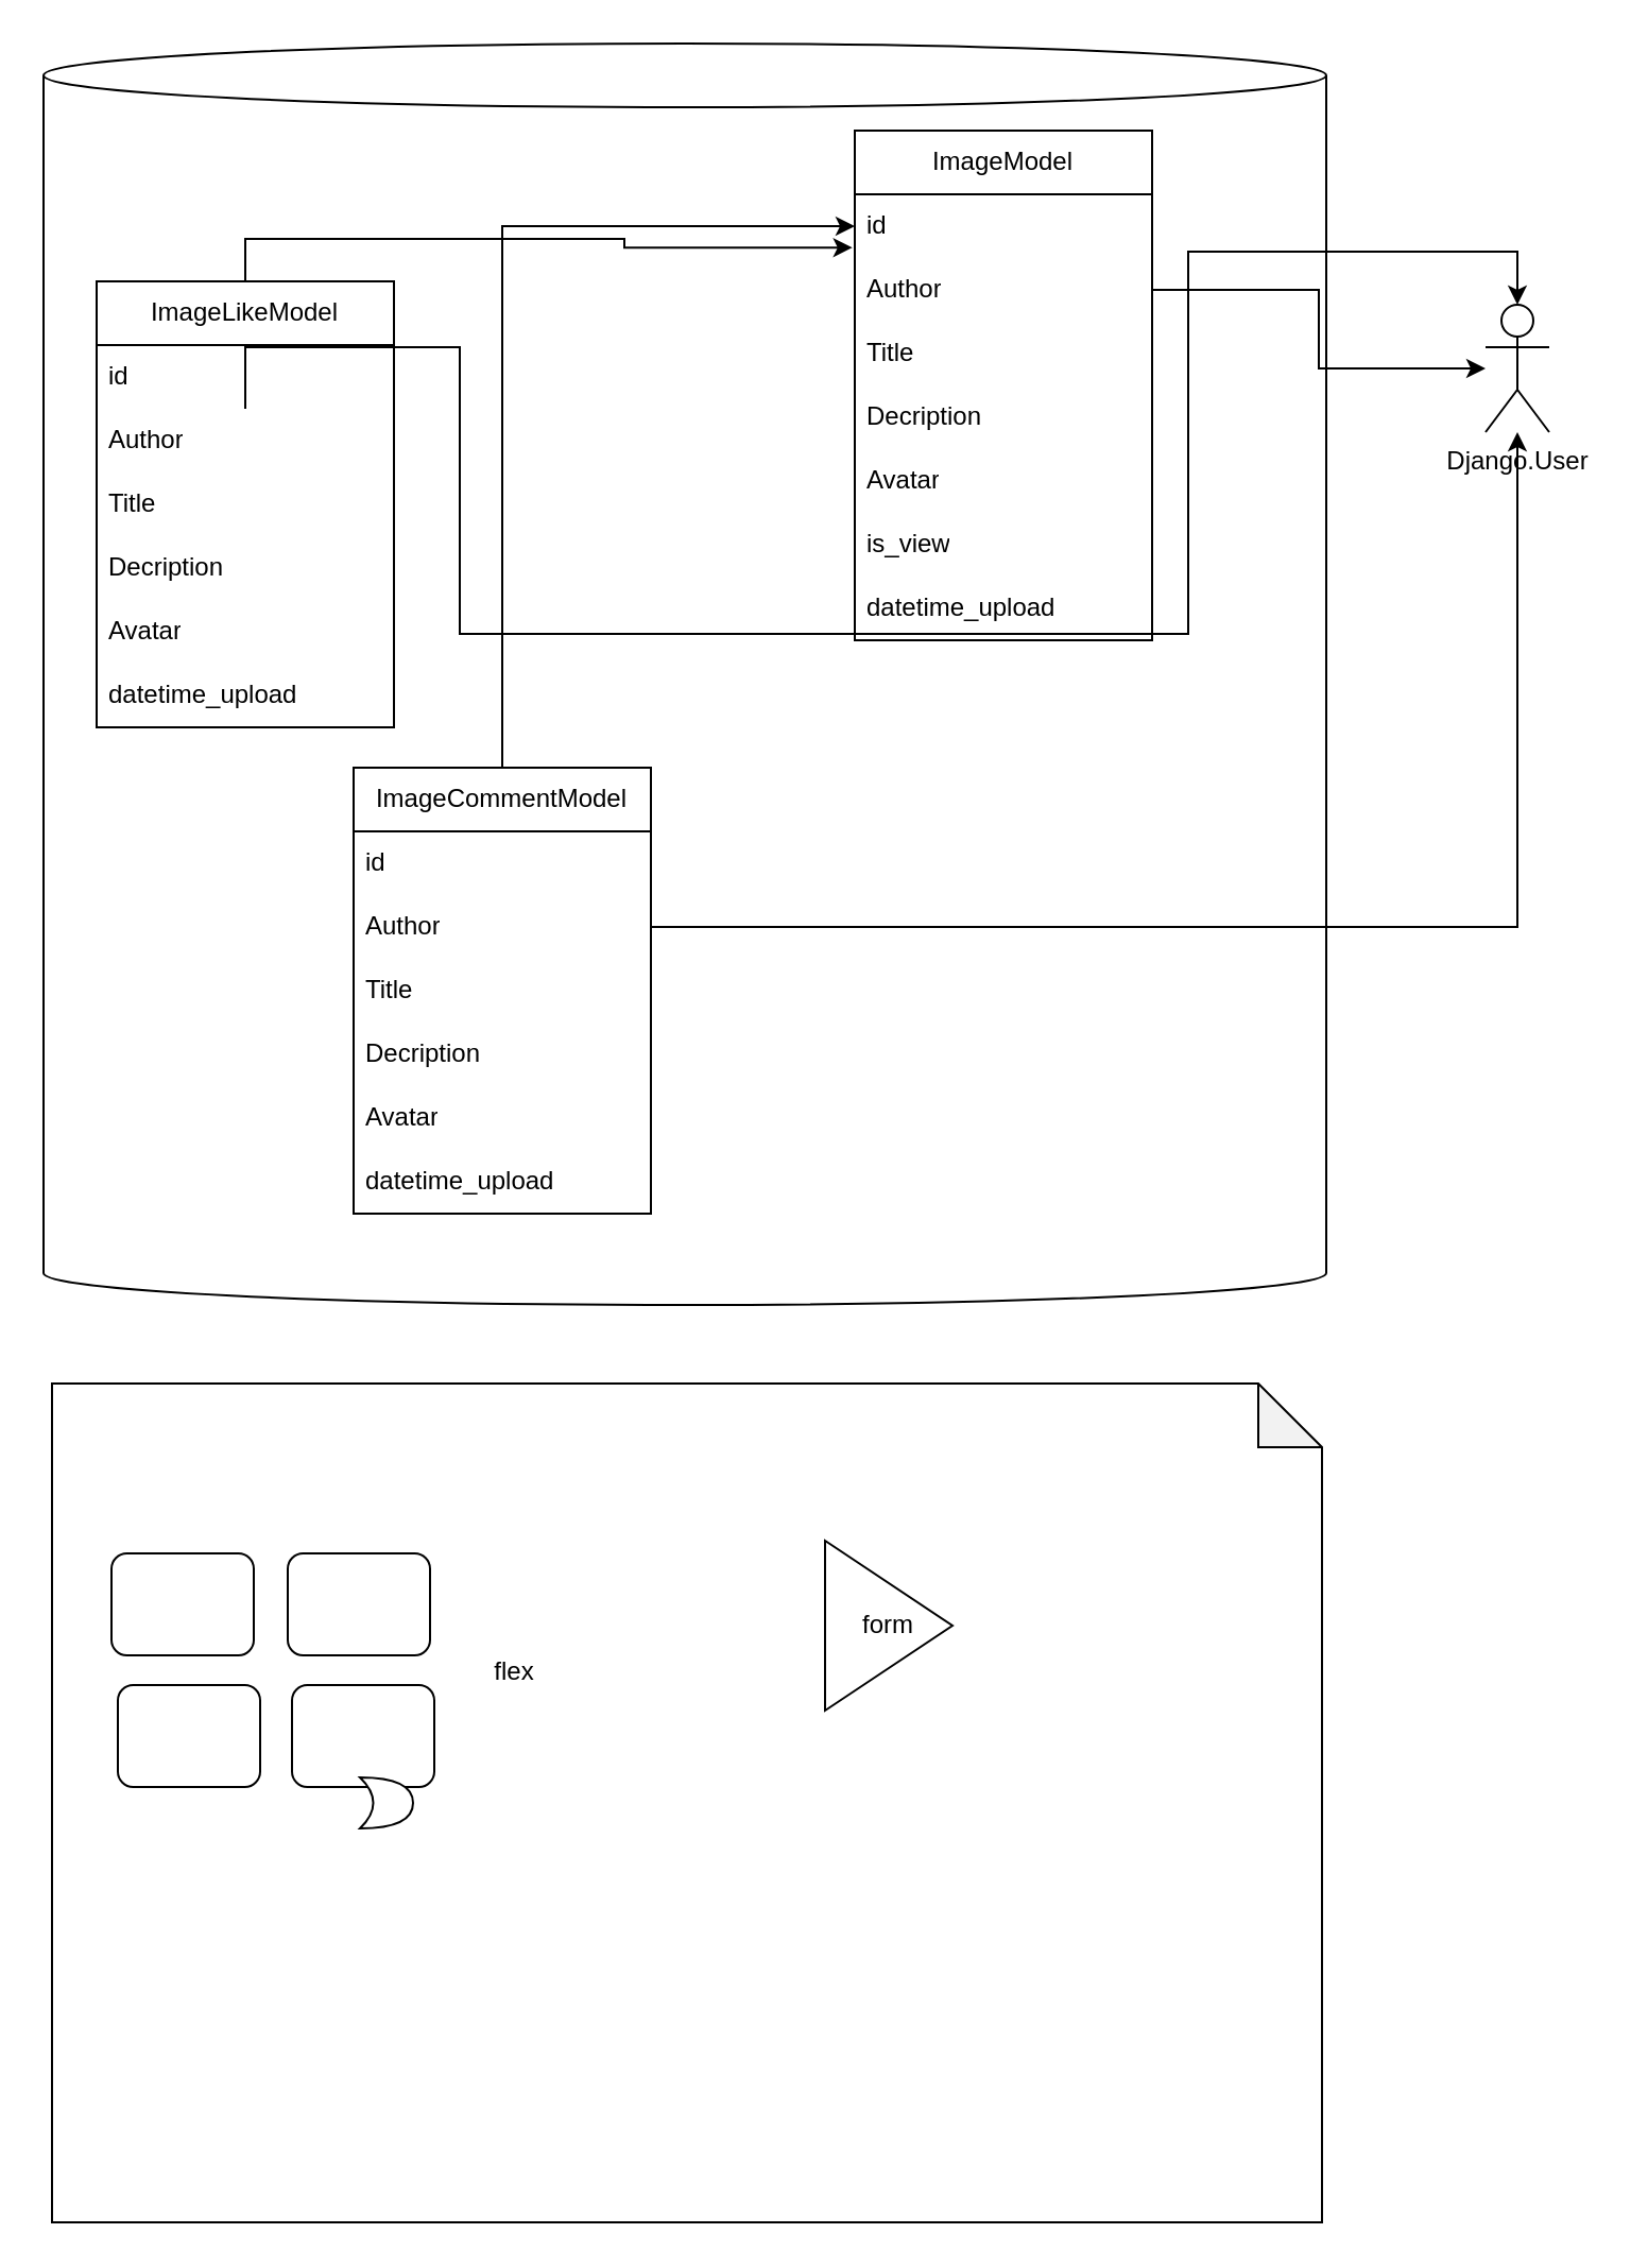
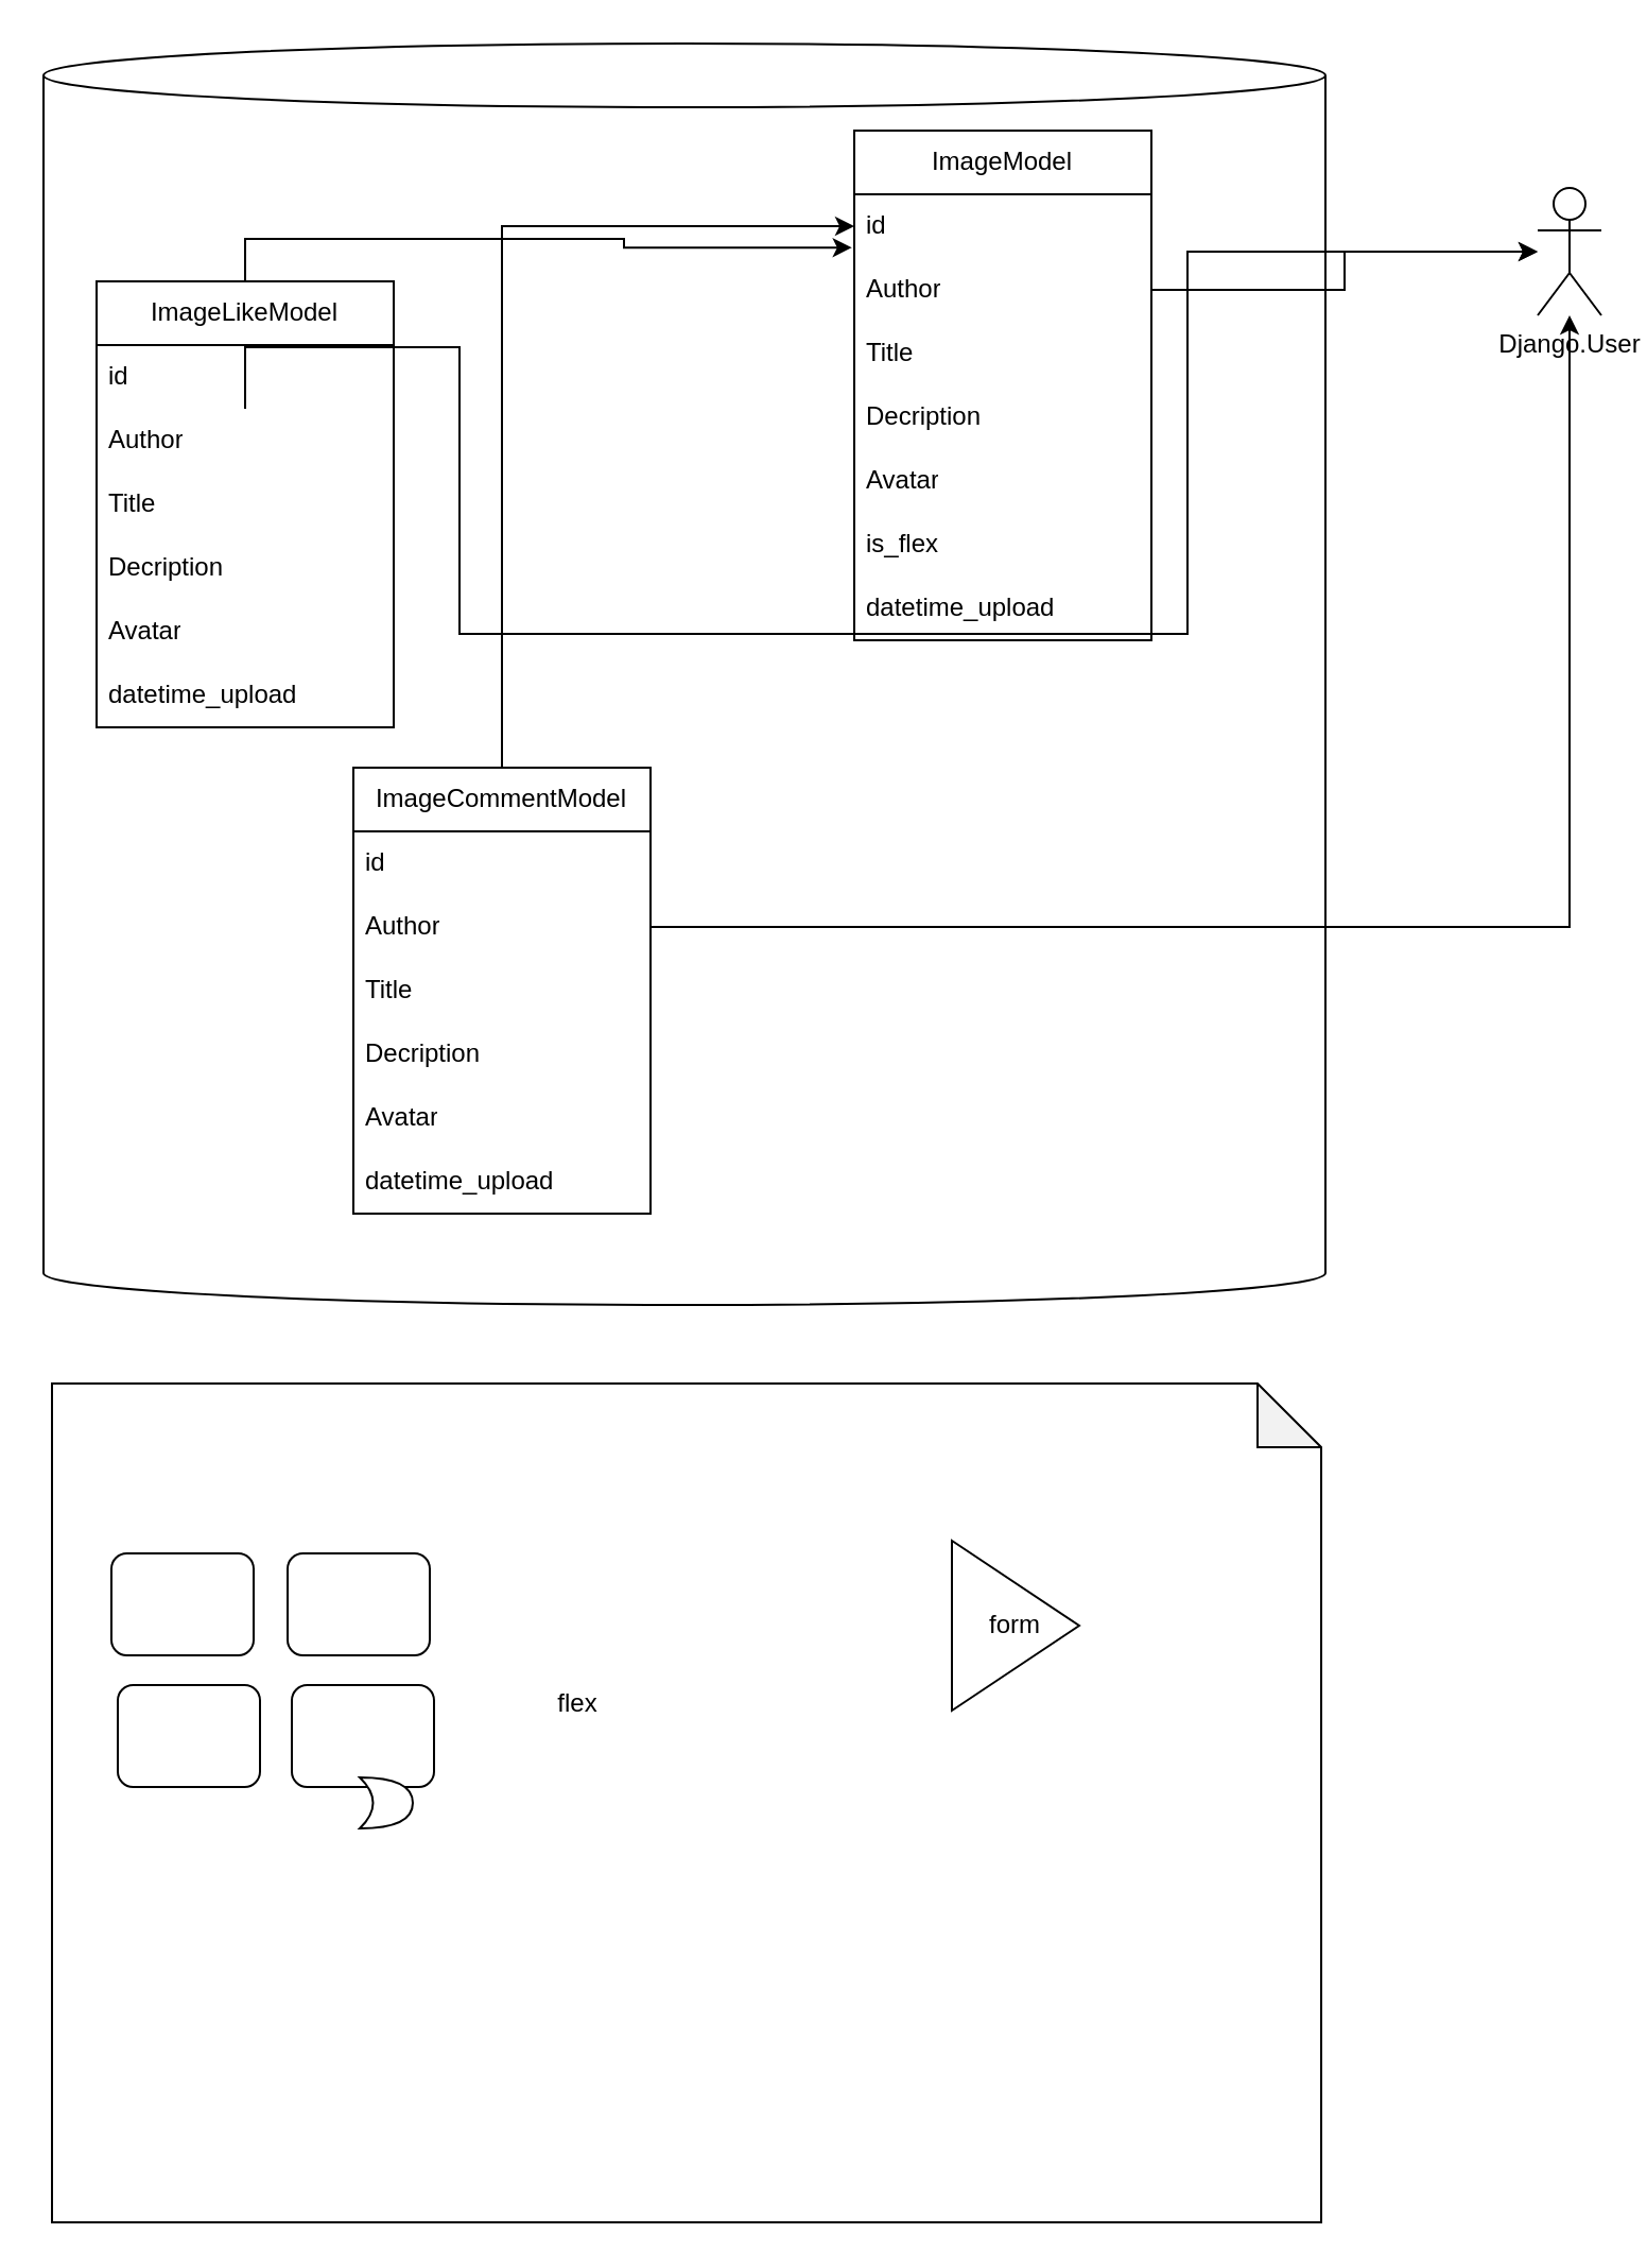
- <mxCell id="11" value="Django.User" style="shape=umlActor;verticalLabelPosition=bottom;verticalAlign=top;html=1;outlineConnect=0;" vertex="1" parent="1"><mxGeometry x="699" y="143" width="30" height="60" as="geometry" /></mxCell>
+ <mxCell id="11" value="Django.User" style="shape=umlActor;verticalLabelPosition=bottom;verticalAlign=top;html=1;outlineConnect=0;" vertex="1" parent="1"><mxGeometry x="724" y="88" width="30" height="60" as="geometry" /></mxCell>
- <mxCell id="9" value="is_view" style="text;strokeColor=none;fillColor=none;align=left;verticalAlign=middle;spacingLeft=4;spacingRight=4;overflow=hidden;points=[[0,0.5],[1,0.5]];portConstraint=eastwest;rotatable=0;whiteSpace=wrap;html=1;" vertex="1" parent="3"><mxGeometry y="180" width="140" height="30" as="geometry" /></mxCell>
+ <mxCell id="9" value="is_flex" style="text;strokeColor=none;fillColor=none;align=left;verticalAlign=middle;spacingLeft=4;spacingRight=4;overflow=hidden;points=[[0,0.5],[1,0.5]];portConstraint=eastwest;rotatable=0;whiteSpace=wrap;html=1;" vertex="1" parent="3"><mxGeometry y="180" width="140" height="30" as="geometry" /></mxCell>
- <mxCell id="37" value="form" style="triangle;whiteSpace=wrap;html=1;" vertex="1" parent="1"><mxGeometry x="388" y="725" width="60" height="80" as="geometry" /></mxCell>
+ <mxCell id="37" value="form" style="triangle;whiteSpace=wrap;html=1;" vertex="1" parent="1"><mxGeometry x="448" y="725" width="60" height="80" as="geometry" /></mxCell>
- <mxCell id="36" value="flex" style="text;html=1;strokeColor=none;fillColor=none;align=center;verticalAlign=middle;whiteSpace=wrap;rounded=0;" vertex="1" parent="1"><mxGeometry x="212" y="772" width="60" height="30" as="geometry" /></mxCell>
+ <mxCell id="36" value="flex" style="text;html=1;strokeColor=none;fillColor=none;align=center;verticalAlign=middle;whiteSpace=wrap;rounded=0;" vertex="1" parent="1"><mxGeometry x="242" y="787" width="60" height="30" as="geometry" /></mxCell>
